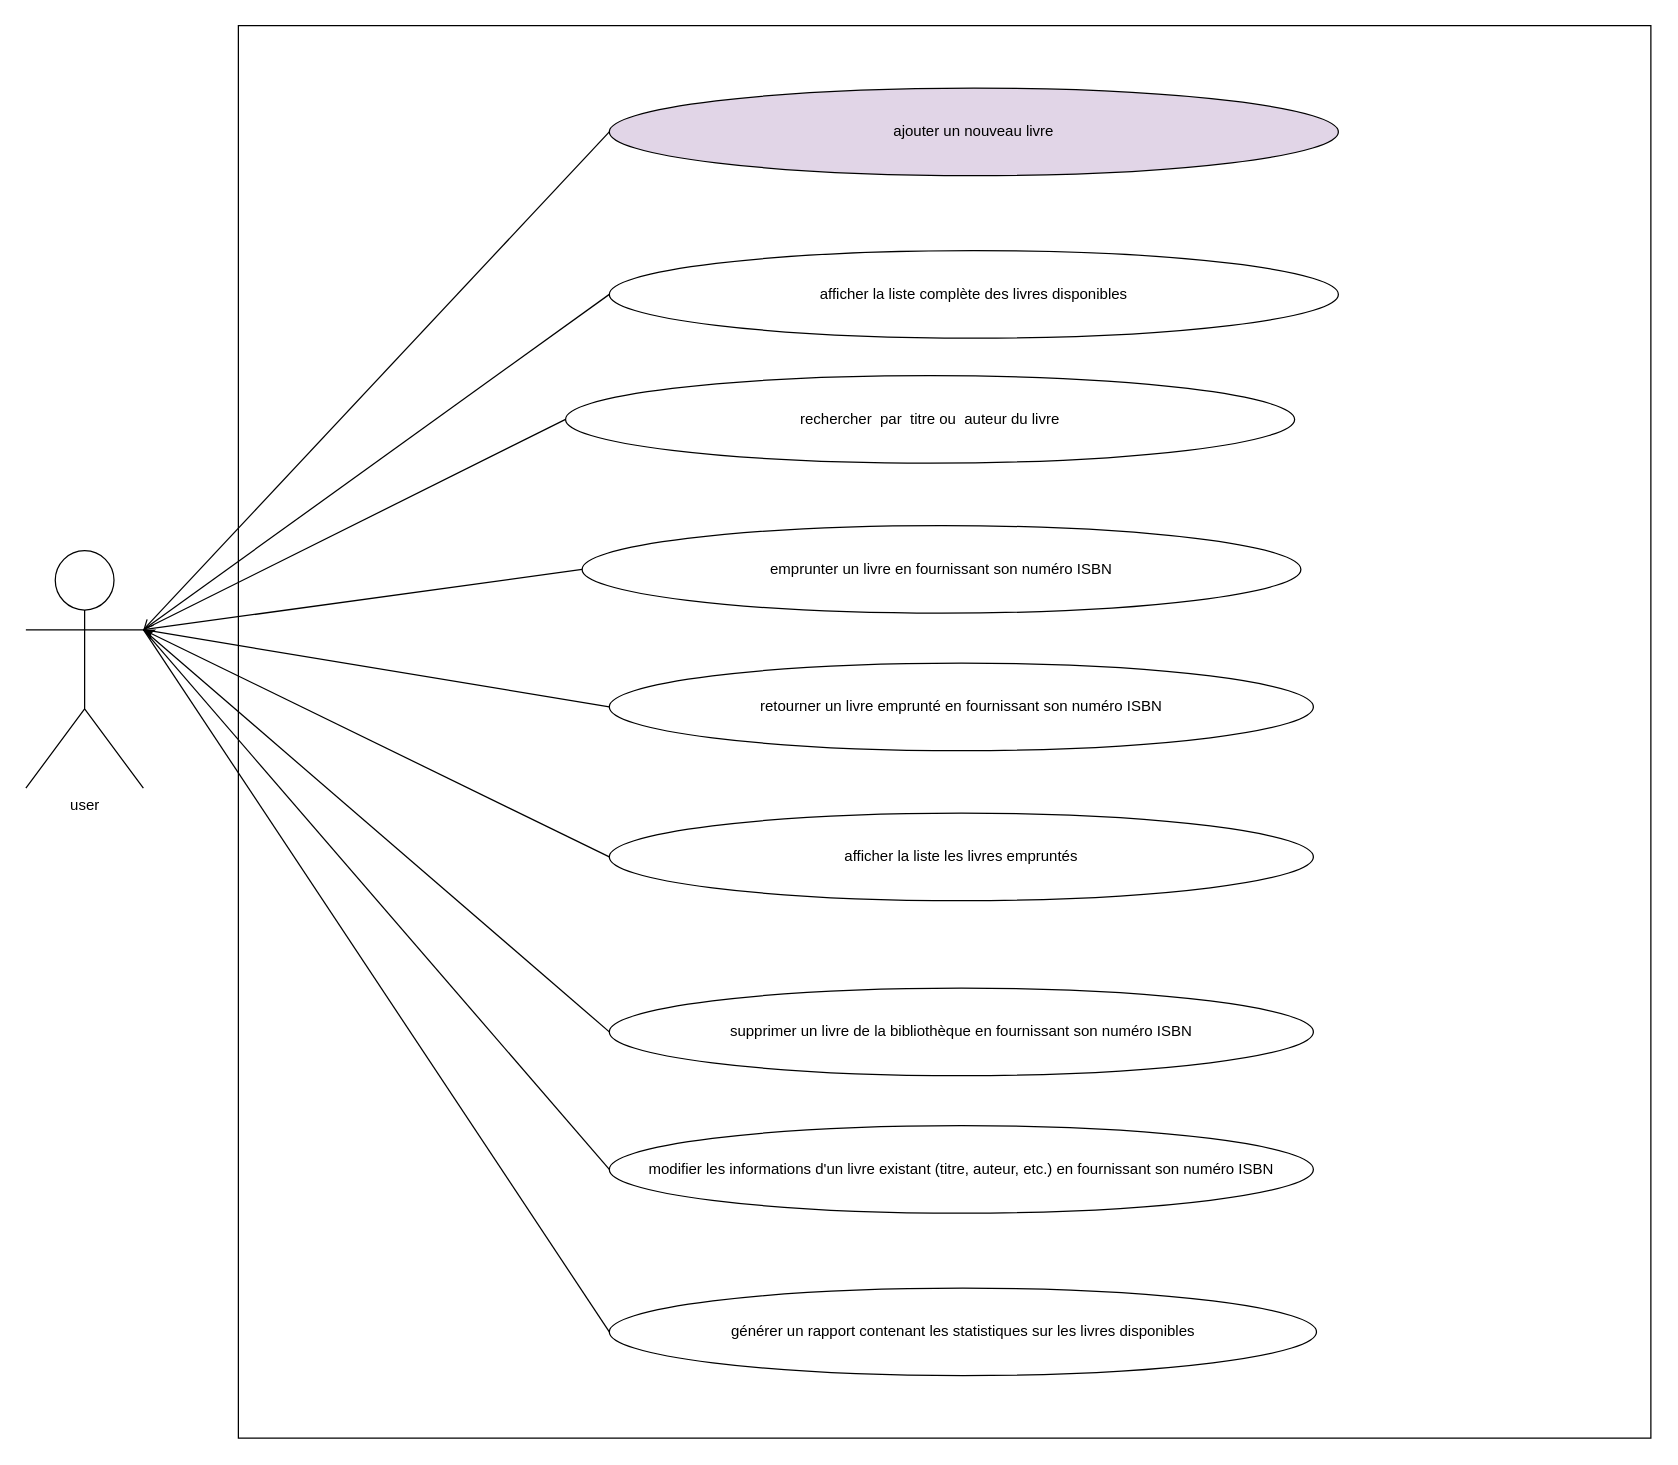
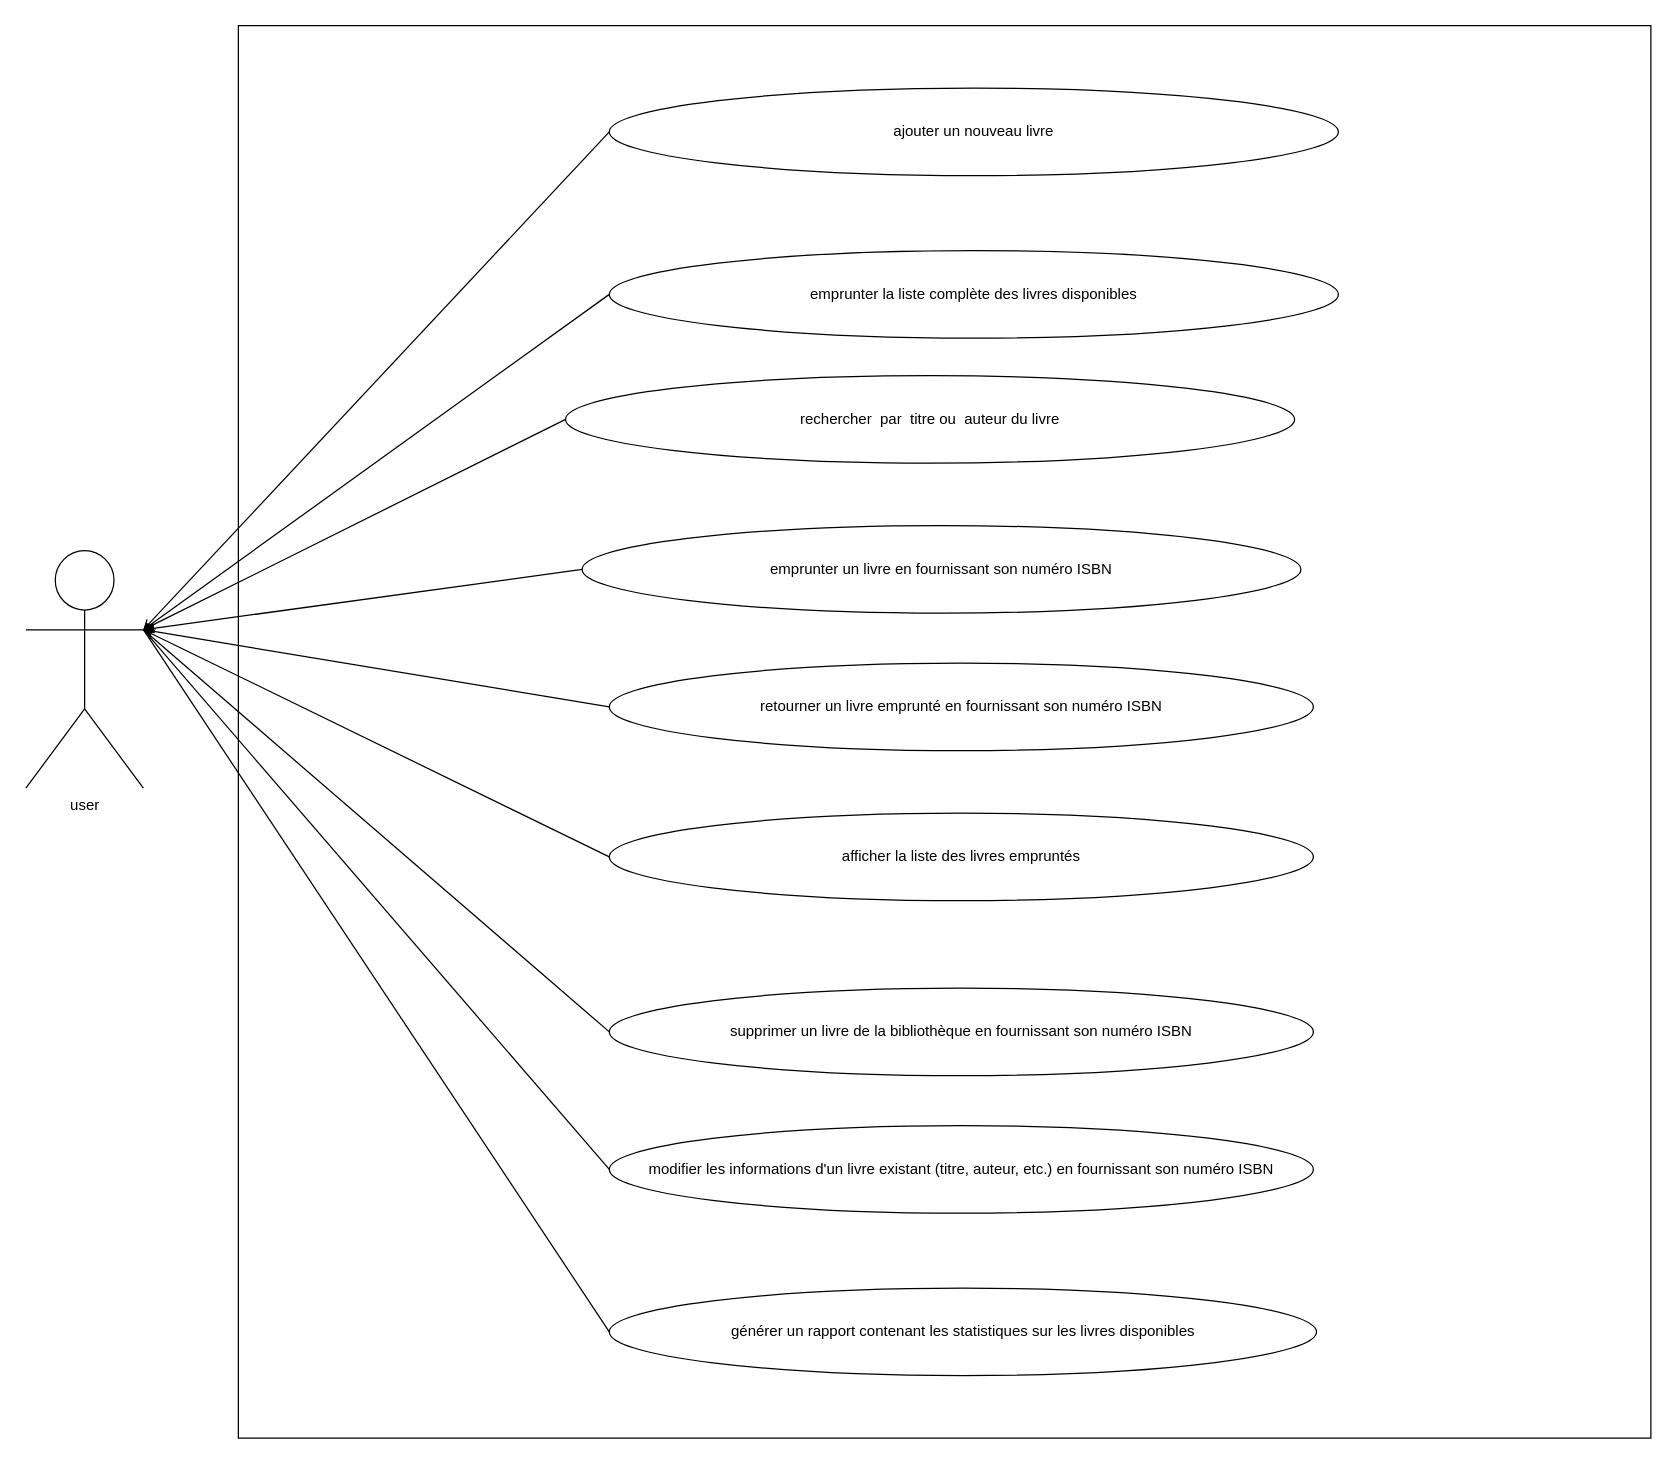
- <mxCell id="9" value="ajouter un nouveau livre" style="ellipse;whiteSpace=wrap;html=1;fillColor=#e1d5e7;" parent="1" vertex="1"><mxGeometry x="486.75" y="70" width="583.25" height="70" as="geometry" /></mxCell>
+ <mxCell id="9" value="ajouter un nouveau livre" style="ellipse;whiteSpace=wrap;html=1;" parent="1" vertex="1"><mxGeometry x="486.75" y="70" width="583.25" height="70" as="geometry" /></mxCell>
- <mxCell id="6" value="afficher la liste complète des livres disponibles" style="ellipse;whiteSpace=wrap;html=1;" parent="1" vertex="1"><mxGeometry x="486.75" y="200" width="583.25" height="70" as="geometry" /></mxCell>
+ <mxCell id="6" value="emprunter la liste complète des livres disponibles" style="ellipse;whiteSpace=wrap;html=1;" parent="1" vertex="1"><mxGeometry x="486.75" y="200" width="583.25" height="70" as="geometry" /></mxCell>
- <mxCell id="17" value="" style="endArrow=none;html=1;exitX=0;exitY=0.5;exitDx=0;exitDy=0;entryX=1;entryY=0.333;entryDx=0;entryDy=0;entryPerimeter=0;" parent="1" source="16" target="5" edge="1"><mxGeometry width="50" height="50" relative="1" as="geometry"><mxPoint x="513" y="215" as="sourcePoint" /><mxPoint x="113" y="123.333" as="targetPoint" /></mxGeometry></mxCell>
+ <mxCell id="17" value="" style="endArrow=diamond;html=1;exitX=0;exitY=0.5;exitDx=0;exitDy=0;entryX=1;entryY=0.333;entryDx=0;entryDy=0;entryPerimeter=0;" parent="1" source="16" target="5" edge="1"><mxGeometry width="50" height="50" relative="1" as="geometry"><mxPoint x="513" y="215" as="sourcePoint" /><mxPoint x="113" y="123.333" as="targetPoint" /></mxGeometry></mxCell>
- <mxCell id="19" value="" style="endArrow=none;html=1;exitX=0;exitY=0.5;exitDx=0;exitDy=0;entryX=1;entryY=0.333;entryDx=0;entryDy=0;entryPerimeter=0;" parent="1" source="18" target="5" edge="1"><mxGeometry width="50" height="50" relative="1" as="geometry"><mxPoint x="513" y="291.67" as="sourcePoint" /><mxPoint x="113" y="123.333" as="targetPoint" /></mxGeometry></mxCell>
+ <mxCell id="19" value="" style="endArrow=block;html=1;exitX=0;exitY=0.5;exitDx=0;exitDy=0;entryX=1;entryY=0.333;entryDx=0;entryDy=0;entryPerimeter=0;" parent="1" source="18" target="5" edge="1"><mxGeometry width="50" height="50" relative="1" as="geometry"><mxPoint x="513" y="291.67" as="sourcePoint" /><mxPoint x="113" y="123.333" as="targetPoint" /></mxGeometry></mxCell>
- <mxCell id="4" value="afficher la liste les livres empruntés" style="ellipse;whiteSpace=wrap;html=1;" parent="1" vertex="1"><mxGeometry x="486.75" y="650" width="563.25" height="70" as="geometry" /></mxCell>
+ <mxCell id="4" value="afficher la liste des livres empruntés" style="ellipse;whiteSpace=wrap;html=1;" parent="1" vertex="1"><mxGeometry x="486.75" y="650" width="563.25" height="70" as="geometry" /></mxCell>
